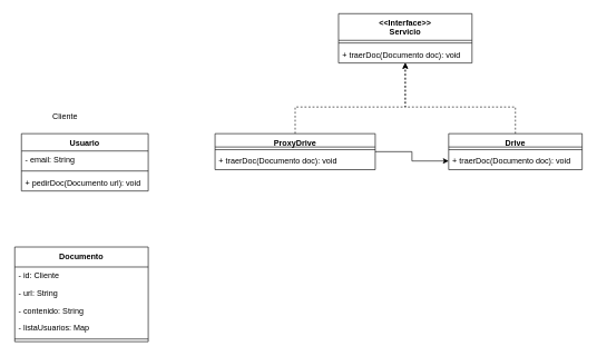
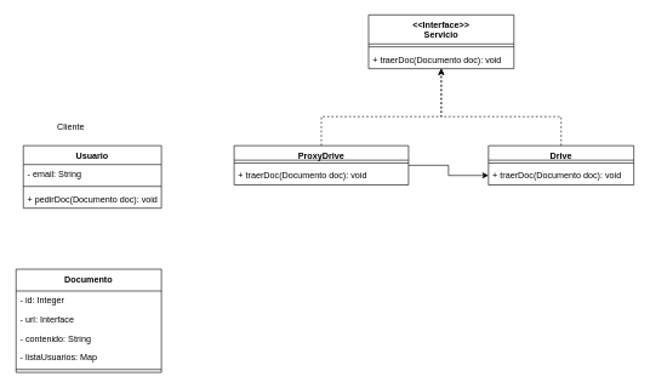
- <mxCell id="23" value="+ pedirDoc(Documento url): void" style="text;strokeColor=none;fillColor=none;align=left;verticalAlign=top;spacingLeft=4;spacingRight=4;overflow=hidden;rotatable=0;points=[[0,0.5],[1,0.5]];portConstraint=eastwest;" vertex="1" parent="20"><mxGeometry y="60" width="190" height="26" as="geometry" /></mxCell>
+ <mxCell id="23" value="+ pedirDoc(Documento doc): void" style="text;strokeColor=none;fillColor=none;align=left;verticalAlign=top;spacingLeft=4;spacingRight=4;overflow=hidden;rotatable=0;points=[[0,0.5],[1,0.5]];portConstraint=eastwest;" vertex="1" parent="20"><mxGeometry y="60" width="190" height="26" as="geometry" /></mxCell>
- <mxCell id="6" value="- id: Cliente" style="text;strokeColor=none;fillColor=none;align=left;verticalAlign=top;spacingLeft=4;spacingRight=4;overflow=hidden;rotatable=0;points=[[0,0.5],[1,0.5]];portConstraint=eastwest;" vertex="1" parent="5"><mxGeometry y="30" width="200" height="26" as="geometry" /></mxCell>
+ <mxCell id="6" value="- id: Integer" style="text;strokeColor=none;fillColor=none;align=left;verticalAlign=top;spacingLeft=4;spacingRight=4;overflow=hidden;rotatable=0;points=[[0,0.5],[1,0.5]];portConstraint=eastwest;" vertex="1" parent="5"><mxGeometry y="30" width="200" height="26" as="geometry" /></mxCell>
- <mxCell id="7" value="- url: String" style="text;strokeColor=none;fillColor=none;align=left;verticalAlign=top;spacingLeft=4;spacingRight=4;overflow=hidden;rotatable=0;points=[[0,0.5],[1,0.5]];portConstraint=eastwest;" vertex="1" parent="5"><mxGeometry y="56" width="200" height="26" as="geometry" /></mxCell>
+ <mxCell id="7" value="- url: Interface" style="text;strokeColor=none;fillColor=none;align=left;verticalAlign=top;spacingLeft=4;spacingRight=4;overflow=hidden;rotatable=0;points=[[0,0.5],[1,0.5]];portConstraint=eastwest;" vertex="1" parent="5"><mxGeometry y="56" width="200" height="26" as="geometry" /></mxCell>
